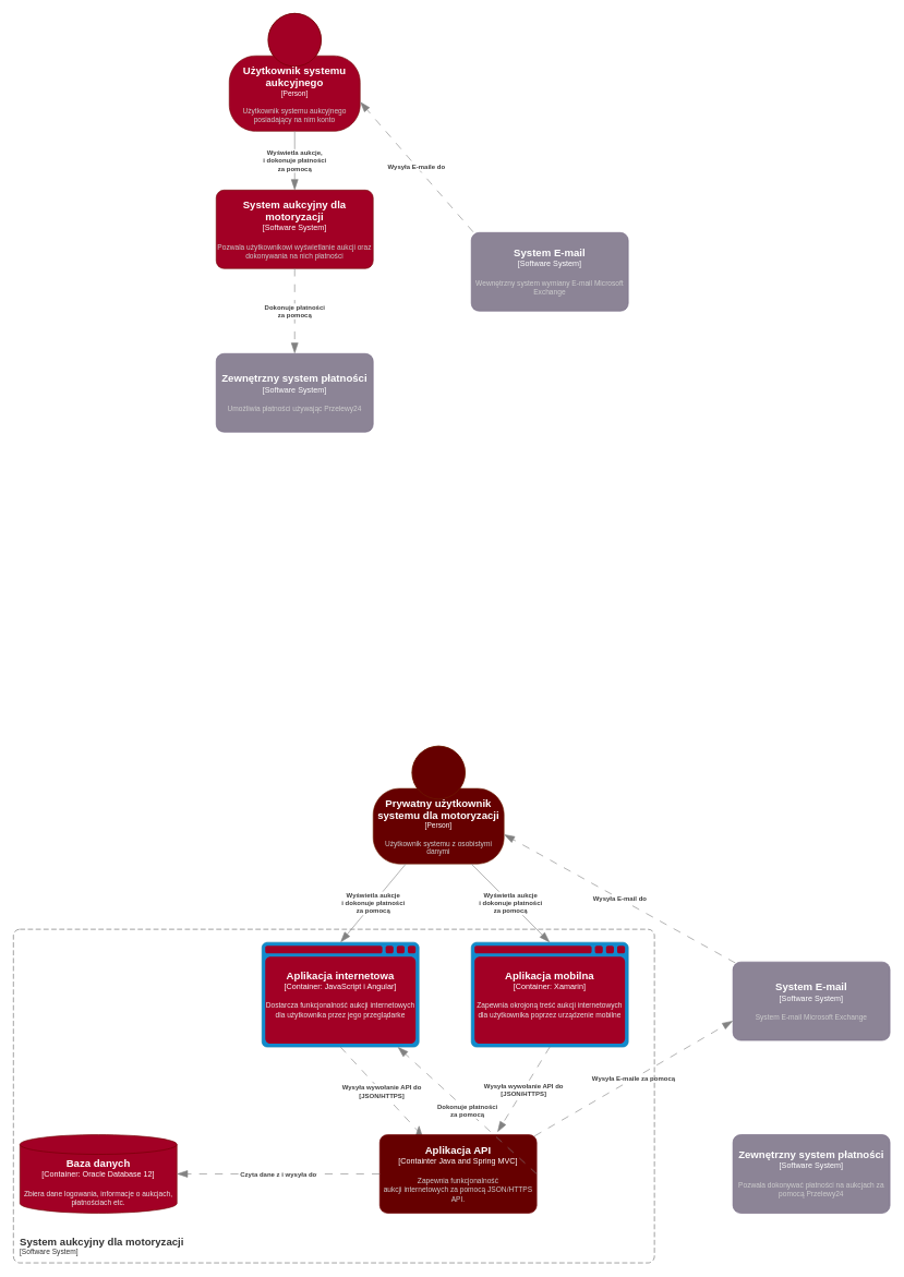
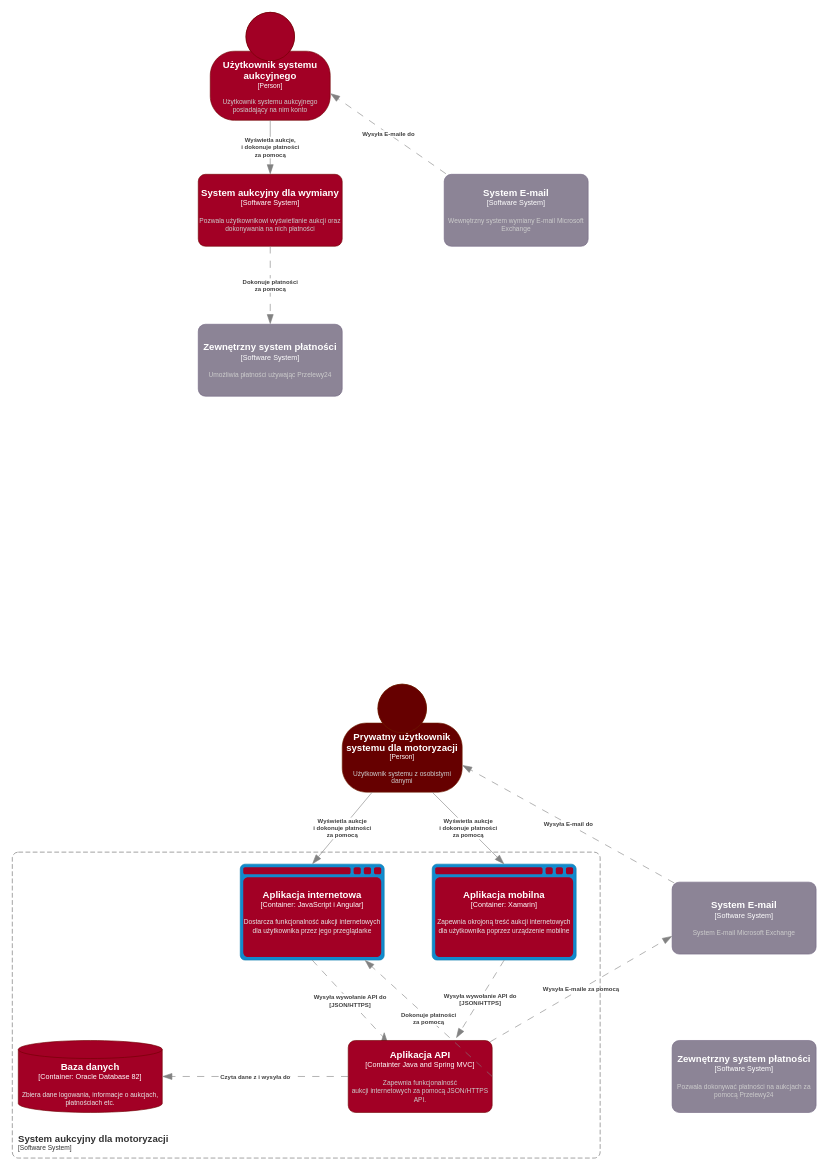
- <mxCell id="4" value="&lt;font style=&quot;font-size: 16px&quot;&gt;&lt;b&gt;System aukcyjny dla motoryzacji&lt;/b&gt;&lt;/font&gt;&lt;div&gt;[Software System]&lt;/div&gt;&lt;br&gt;&lt;div&gt;&lt;font style=&quot;font-size: 11px&quot;&gt;&lt;font color=&quot;#cccccc&quot;&gt;Pozwala użytkownikowi wyświetlanie aukcji oraz dokonywania na nich płatności&lt;/font&gt;&lt;/div&gt;" style="rounded=1;whiteSpace=wrap;html=1;labelBackgroundColor=none;fillColor=#a20025;fontColor=#ffffff;align=center;arcSize=10;strokeColor=#6F0000;metaEdit=1;resizable=0;points=[[0.25,0,0],[0.5,0,0],[0.75,0,0],[1,0.25,0],[1,0.5,0],[1,0.75,0],[0.75,1,0],[0.5,1,0],[0.25,1,0],[0,0.75,0],[0,0.5,0],[0,0.25,0]];" vertex="1" parent="1"><mxGeometry x="330" y="290" width="240" height="120" as="geometry" /></mxCell>
+ <mxCell id="4" value="&lt;font style=&quot;font-size: 16px&quot;&gt;&lt;b&gt;System aukcyjny dla wymiany&lt;/b&gt;&lt;/font&gt;&lt;div&gt;[Software System]&lt;/div&gt;&lt;br&gt;&lt;div&gt;&lt;font style=&quot;font-size: 11px&quot;&gt;&lt;font color=&quot;#cccccc&quot;&gt;Pozwala użytkownikowi wyświetlanie aukcji oraz dokonywania na nich płatności&lt;/font&gt;&lt;/div&gt;" style="rounded=1;whiteSpace=wrap;html=1;labelBackgroundColor=none;fillColor=#a20025;fontColor=#ffffff;align=center;arcSize=10;strokeColor=#6F0000;metaEdit=1;resizable=0;points=[[0.25,0,0],[0.5,0,0],[0.75,0,0],[1,0.25,0],[1,0.5,0],[1,0.75,0],[0.75,1,0],[0.5,1,0],[0.25,1,0],[0,0.75,0],[0,0.5,0],[0,0.25,0]];" vertex="1" parent="1"><mxGeometry x="330" y="290" width="240" height="120" as="geometry" /></mxCell>
- <mxCell id="5" value="&lt;font style=&quot;font-size: 16px&quot;&gt;&lt;b&gt;System E-mail&lt;/b&gt;&lt;/font&gt;&lt;div&gt;[Software System]&lt;/div&gt;&lt;br&gt;&lt;div&gt;&lt;font style=&quot;font-size: 11px&quot;&gt;&lt;font color=&quot;#cccccc&quot;&gt;Wewnętrzny system wymiany E-mail Microsoft Exchange&lt;/font&gt;&lt;/div&gt;" style="rounded=1;whiteSpace=wrap;html=1;labelBackgroundColor=none;fillColor=#8C8496;fontColor=#ffffff;align=center;arcSize=10;strokeColor=#736782;metaEdit=1;resizable=0;points=[[0.25,0,0],[0.5,0,0],[0.75,0,0],[1,0.25,0],[1,0.5,0],[1,0.75,0],[0.75,1,0],[0.5,1,0],[0.25,1,0],[0,0.75,0],[0,0.5,0],[0,0.25,0]];" vertex="1" parent="1"><mxGeometry x="720" y="355" width="240" height="120" as="geometry" /></mxCell>
+ <mxCell id="5" value="&lt;font style=&quot;font-size: 16px&quot;&gt;&lt;b&gt;System E-mail&lt;/b&gt;&lt;/font&gt;&lt;div&gt;[Software System]&lt;/div&gt;&lt;br&gt;&lt;div&gt;&lt;font style=&quot;font-size: 11px&quot;&gt;&lt;font color=&quot;#cccccc&quot;&gt;Wewnętrzny system wymiany E-mail Microsoft Exchange&lt;/font&gt;&lt;/div&gt;" style="rounded=1;whiteSpace=wrap;html=1;labelBackgroundColor=none;fillColor=#8C8496;fontColor=#ffffff;align=center;arcSize=10;strokeColor=#736782;metaEdit=1;resizable=0;points=[[0.25,0,0],[0.5,0,0],[0.75,0,0],[1,0.25,0],[1,0.5,0],[1,0.75,0],[0.75,1,0],[0.5,1,0],[0.25,1,0],[0,0.75,0],[0,0.5,0],[0,0.25,0]];" vertex="1" parent="1"><mxGeometry x="740" y="290" width="240" height="120" as="geometry" /></mxCell>
- <mxCell id="19" value="&lt;font style=&quot;font-size: 16px&quot;&gt;&lt;b&gt;Aplikacja API&lt;/b&gt;&lt;/font&gt;&lt;div&gt;[Containter Java and Spring MVC]&lt;/div&gt;&lt;br&gt;&lt;div&gt;&lt;font style=&quot;font-size: 11px&quot;&gt;&lt;font color=&quot;#cccccc&quot;&gt;Zapewnia funkcjonalność &#10;aukcji internetowych za pomocą JSON/HTTPS API.&lt;/font&gt;&lt;/div&gt;" style="rounded=1;whiteSpace=wrap;html=1;labelBackgroundColor=none;fillColor=#660000;fontColor=#ffffff;align=center;arcSize=10;strokeColor=#6F0000;metaEdit=1;resizable=0;points=[[0.25,0,0],[0.5,0,0],[0.75,0,0],[1,0.25,0],[1,0.5,0],[1,0.75,0],[0.75,1,0],[0.5,1,0],[0.25,1,0],[0,0.75,0],[0,0.5,0],[0,0.25,0]];" vertex="1" parent="1"><mxGeometry x="580" y="1734" width="240" height="120" as="geometry" /></mxCell>
+ <mxCell id="19" value="&lt;font style=&quot;font-size: 16px&quot;&gt;&lt;b&gt;Aplikacja API&lt;/b&gt;&lt;/font&gt;&lt;div&gt;[Containter Java and Spring MVC]&lt;/div&gt;&lt;br&gt;&lt;div&gt;&lt;font style=&quot;font-size: 11px&quot;&gt;&lt;font color=&quot;#cccccc&quot;&gt;Zapewnia funkcjonalność &#10;aukcji internetowych za pomocą JSON/HTTPS API.&lt;/font&gt;&lt;/div&gt;" style="rounded=1;whiteSpace=wrap;html=1;labelBackgroundColor=none;fillColor=#a20025;fontColor=#ffffff;align=center;arcSize=10;strokeColor=#6F0000;metaEdit=1;resizable=0;points=[[0.25,0,0],[0.5,0,0],[0.75,0,0],[1,0.25,0],[1,0.5,0],[1,0.75,0],[0.75,1,0],[0.5,1,0],[0.25,1,0],[0,0.75,0],[0,0.5,0],[0,0.25,0]];" vertex="1" parent="1"><mxGeometry x="580" y="1734" width="240" height="120" as="geometry" /></mxCell>
- <mxCell id="18" value="&lt;font style=&quot;font-size: 16px&quot;&gt;&lt;b&gt;Baza danych&lt;/b&gt;&lt;/font&gt;&lt;div&gt;[Container:&amp;nbsp;Oracle Database 12]&lt;/div&gt;&lt;br&gt;&lt;div&gt;&lt;font style=&quot;font-size: 11px&quot;&gt;&lt;font color=&quot;#E6E6E6&quot;&gt;Zbiera dane logowania, informacje o aukcjach, płatnościach etc.&lt;/font&gt;&lt;/div&gt;" style="shape=cylinder3;size=15;whiteSpace=wrap;html=1;boundedLbl=1;rounded=0;labelBackgroundColor=none;fillColor=#a20025;fontSize=12;fontColor=#ffffff;align=center;strokeColor=#6F0000;metaEdit=1;points=[[0.5,0,0],[1,0.25,0],[1,0.5,0],[1,0.75,0],[0.5,1,0],[0,0.75,0],[0,0.5,0],[0,0.25,0]];resizable=0;" vertex="1" parent="1"><mxGeometry x="30" y="1734" width="240" height="120" as="geometry" /></mxCell>
+ <mxCell id="18" value="&lt;font style=&quot;font-size: 16px&quot;&gt;&lt;b&gt;Baza danych&lt;/b&gt;&lt;/font&gt;&lt;div&gt;[Container:&amp;nbsp;Oracle Database 82]&lt;/div&gt;&lt;br&gt;&lt;div&gt;&lt;font style=&quot;font-size: 11px&quot;&gt;&lt;font color=&quot;#E6E6E6&quot;&gt;Zbiera dane logowania, informacje o aukcjach, płatnościach etc.&lt;/font&gt;&lt;/div&gt;" style="shape=cylinder3;size=15;whiteSpace=wrap;html=1;boundedLbl=1;rounded=0;labelBackgroundColor=none;fillColor=#a20025;fontSize=12;fontColor=#ffffff;align=center;strokeColor=#6F0000;metaEdit=1;points=[[0.5,0,0],[1,0.25,0],[1,0.5,0],[1,0.75,0],[0.5,1,0],[0,0.75,0],[0,0.5,0],[0,0.25,0]];resizable=0;" vertex="1" parent="1"><mxGeometry x="30" y="1734" width="240" height="120" as="geometry" /></mxCell>
